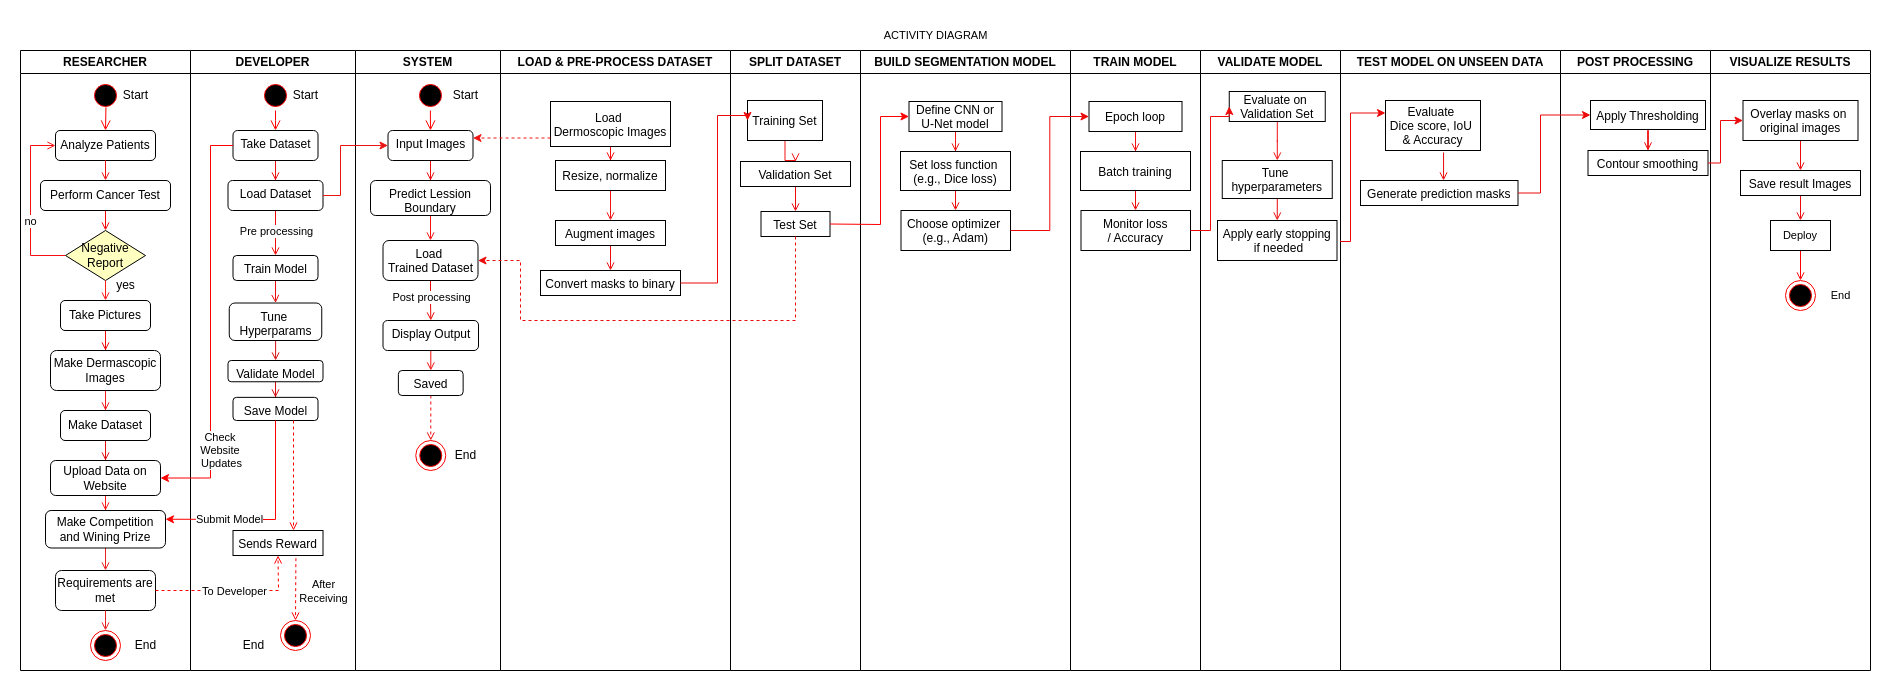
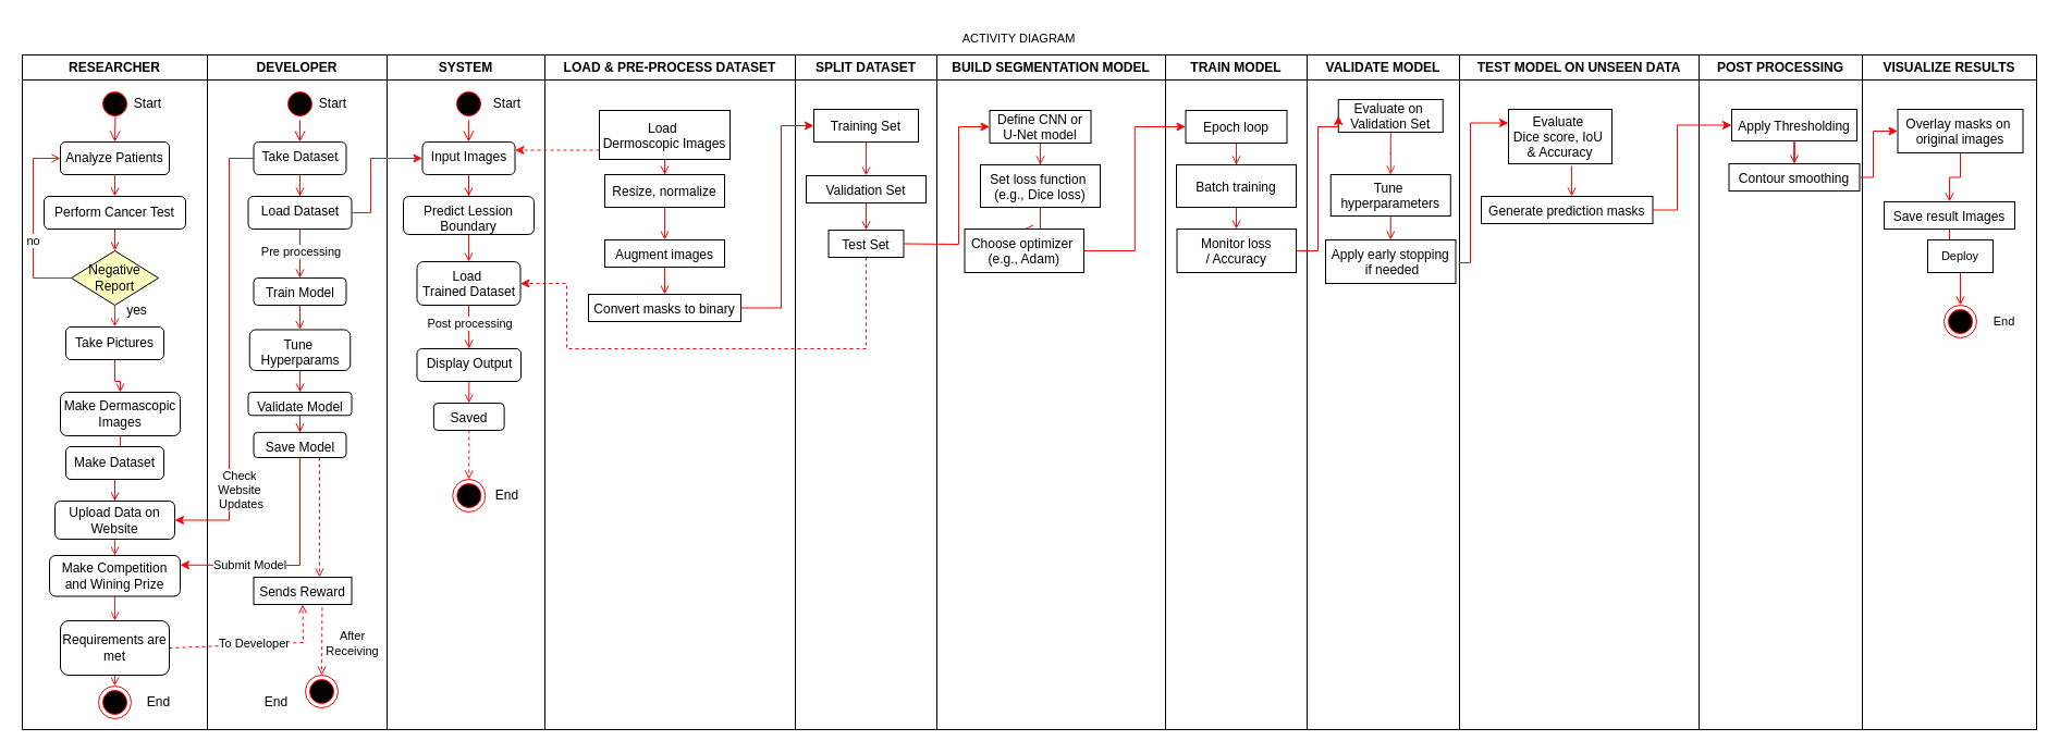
- <mxCell id="56" value="Training Set" style="" vertex="1" parent="54"><mxGeometry x="17" y="50" width="75" height="40" as="geometry" /></mxCell>
+ <mxCell id="56" value="Training Set" style="" vertex="1" parent="54"><mxGeometry x="17" y="50" width="96" height="30" as="geometry" /></mxCell>
- <mxCell id="91" value="Save result Images" style="" vertex="1" parent="87"><mxGeometry x="30" y="120" width="120" height="25" as="geometry" /></mxCell>
+ <mxCell id="91" value="Save result Images" style="" vertex="1" parent="87"><mxGeometry x="20" y="135" width="120" height="25" as="geometry" /></mxCell>
- <mxCell id="65" value="Choose optimizer &#10;(e.g., Adam)" style="" vertex="1" parent="60"><mxGeometry x="40.5" y="160" width="109.5" height="40" as="geometry" /></mxCell>
+ <mxCell id="65" value="Choose optimizer &#10;(e.g., Adam)" style="" vertex="1" parent="60"><mxGeometry x="25.5" y="160" width="109.5" height="40" as="geometry" /></mxCell>
- <mxCell id="17" value="Make Dermascopic Images" style="rounded=1;whiteSpace=wrap;html=1;" vertex="1" parent="2"><mxGeometry x="30" y="300" width="110" height="40" as="geometry" /></mxCell>
+ <mxCell id="17" value="Make Dermascopic Images" style="rounded=1;whiteSpace=wrap;html=1;" vertex="1" parent="2"><mxGeometry x="35" y="310" width="110" height="40" as="geometry" /></mxCell>
- <mxCell id="24" value="Requirements are met" style="whiteSpace=wrap;html=1;rounded=1;" vertex="1" parent="2"><mxGeometry x="35" y="520" width="100" height="40" as="geometry" /></mxCell>
+ <mxCell id="24" value="Requirements are met" style="whiteSpace=wrap;html=1;rounded=1;" vertex="1" parent="2"><mxGeometry x="35" y="520" width="100" height="50" as="geometry" /></mxCell>
